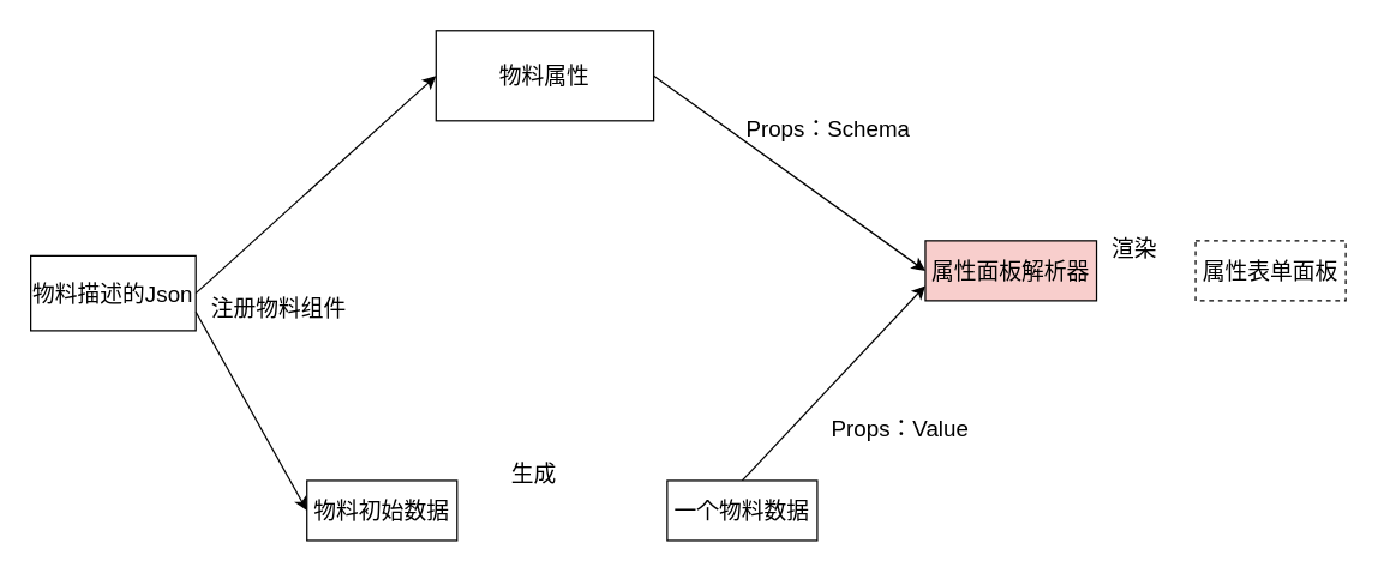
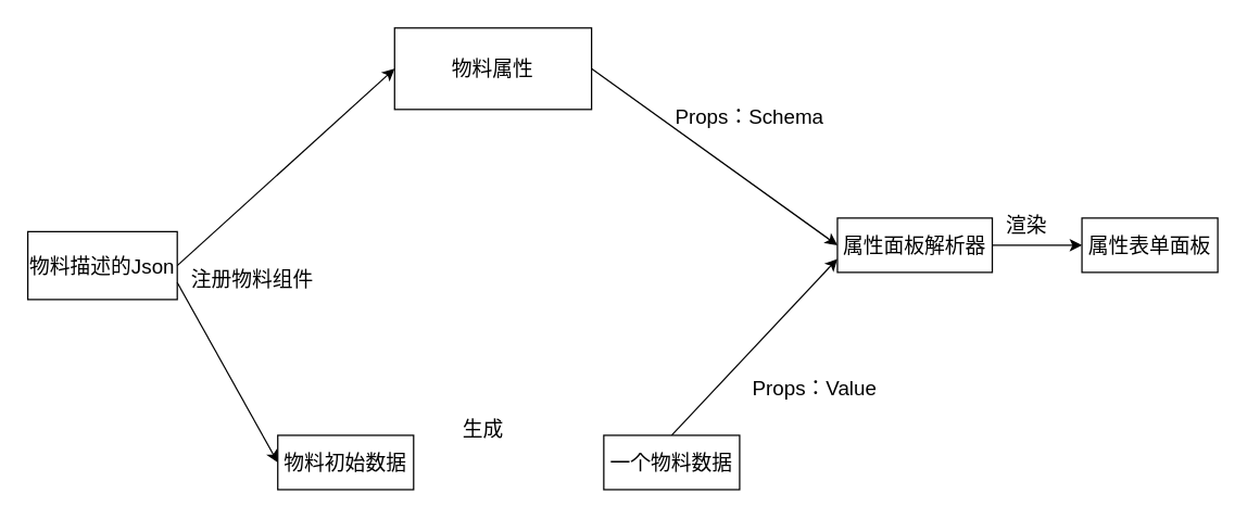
- <mxCell id="5" value="属性面板解析器" style="rounded=0;whiteSpace=wrap;html=1;fontSize=15;fillColor=#f8cecc;" vertex="1" parent="1"><mxGeometry x="616" y="160" width="114" height="40" as="geometry" /></mxCell>
+ <mxCell id="5" value="属性面板解析器" style="rounded=0;whiteSpace=wrap;html=1;fontSize=15;" vertex="1" parent="1"><mxGeometry x="616" y="160" width="114" height="40" as="geometry" /></mxCell>
+ <mxCell id="11" value="" style="endArrow=classic;html=1;rounded=0;exitX=1;exitY=0.5;exitDx=0;exitDy=0;fontSize=15;" edge="1" parent="1" source="5" target="6"><mxGeometry width="50" height="50" relative="1" as="geometry"><mxPoint x="276" y="100" as="sourcePoint" /><mxPoint x="366" y="180" as="targetPoint" /></mxGeometry></mxCell>
- <mxCell id="6" value="属性表单面板" style="rounded=0;whiteSpace=wrap;html=1;fontSize=15;dashed=1;" vertex="1" parent="1"><mxGeometry x="796" y="160" width="100" height="40" as="geometry" /></mxCell>
+ <mxCell id="6" value="属性表单面板" style="rounded=0;whiteSpace=wrap;html=1;fontSize=15;" vertex="1" parent="1"><mxGeometry x="796" y="160" width="100" height="40" as="geometry" /></mxCell>
